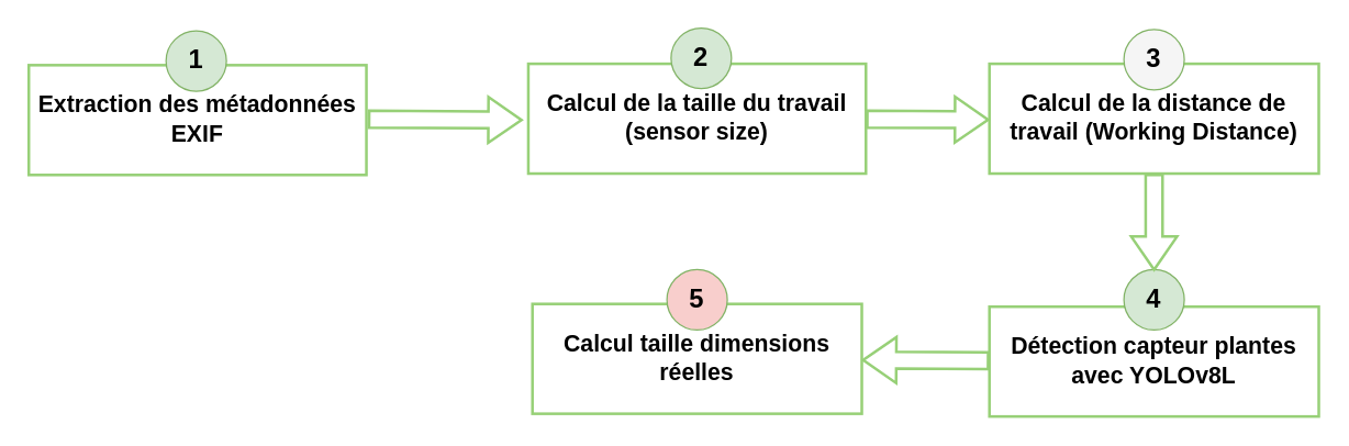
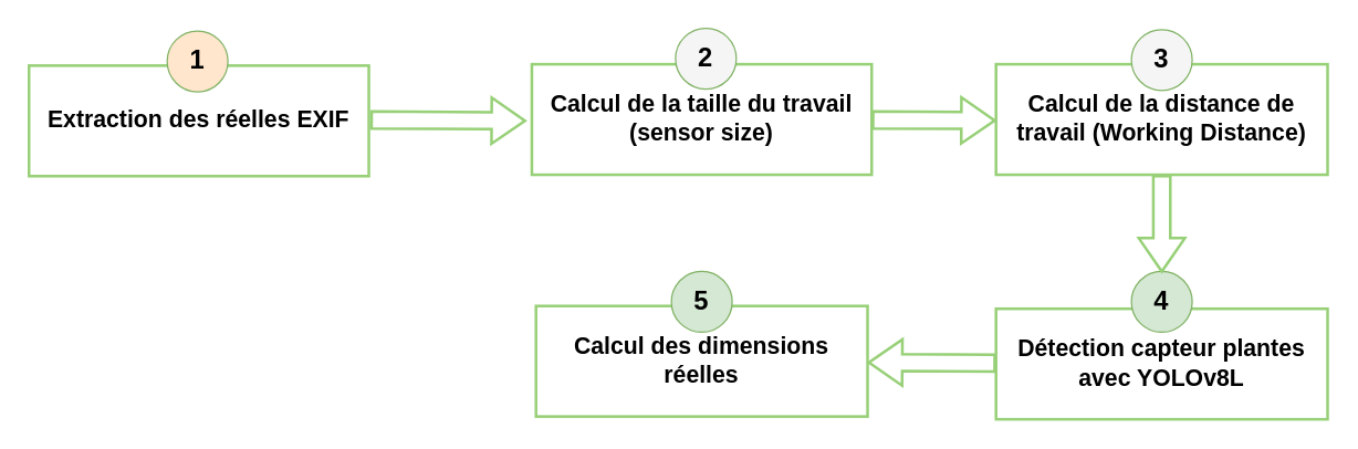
- <mxCell id="10" value="&lt;font style=&quot;font-size: 19px;&quot;&gt;2&lt;/font&gt;" style="ellipse;whiteSpace=wrap;html=1;aspect=fixed;rotation=0;strokeColor=#82b366;gradientDirection=east;fillColor=#d5e8d4;rounded=0;pointerEvents=0;fontFamily=Helvetica;fontSize=16;spacingTop=4;spacingBottom=4;spacingLeft=4;spacingRight=4;points=[];fontStyle=1" vertex="1" parent="1"><mxGeometry x="488" y="20" width="44" height="44" as="geometry" /></mxCell>
+ <mxCell id="10" value="&lt;font style=&quot;font-size: 19px;&quot;&gt;2&lt;/font&gt;" style="ellipse;whiteSpace=wrap;html=1;aspect=fixed;rotation=0;strokeColor=#82b366;gradientDirection=east;fillColor=#f5f5f5;rounded=0;pointerEvents=0;fontFamily=Helvetica;fontSize=16;spacingTop=4;spacingBottom=4;spacingLeft=4;spacingRight=4;points=[];fontStyle=1;" vertex="1" parent="1"><mxGeometry x="488" y="20" width="44" height="44" as="geometry" /></mxCell>
- <mxCell id="5" value="&lt;font style=&quot;font-size: 19px;&quot;&gt;1&lt;/font&gt;" style="ellipse;whiteSpace=wrap;html=1;aspect=fixed;rotation=0;strokeColor=#82b366;gradientDirection=east;fillColor=#d5e8d4;rounded=0;pointerEvents=0;fontFamily=Helvetica;fontSize=16;spacingTop=4;spacingBottom=4;spacingLeft=4;spacingRight=4;points=[];fontStyle=1" parent="1" vertex="1"><mxGeometry x="120" y="22" width="44" height="44" as="geometry" /></mxCell>
+ <mxCell id="5" value="&lt;font style=&quot;font-size: 19px;&quot;&gt;1&lt;/font&gt;" style="ellipse;whiteSpace=wrap;html=1;aspect=fixed;rotation=0;strokeColor=#82b366;gradientDirection=east;fillColor=#ffe6cc;rounded=0;pointerEvents=0;fontFamily=Helvetica;fontSize=16;spacingTop=4;spacingBottom=4;spacingLeft=4;spacingRight=4;points=[];fontStyle=1;" parent="1" vertex="1"><mxGeometry x="120" y="22" width="44" height="44" as="geometry" /></mxCell>
- <mxCell id="2" value="&lt;p&gt;&lt;span style=&quot;font-size: 17px;&quot;&gt;&lt;b&gt;Extraction des métadonnées EXIF&lt;/b&gt;&lt;/span&gt;&lt;br&gt;&lt;/p&gt;" style="rounded=0;whiteSpace=wrap;html=1;strokeColor=#97D077;strokeWidth=2;" parent="1" vertex="1"><mxGeometry x="20" y="47" width="246" height="80" as="geometry" /></mxCell>
+ <mxCell id="2" value="&lt;p&gt;&lt;span style=&quot;font-size: 17px;&quot;&gt;&lt;b&gt;Extraction des réelles EXIF&lt;/b&gt;&lt;/span&gt;&lt;br&gt;&lt;/p&gt;" style="rounded=0;whiteSpace=wrap;html=1;strokeColor=#97D077;strokeWidth=2;" parent="1" vertex="1"><mxGeometry x="20" y="47" width="246" height="80" as="geometry" /></mxCell>
- <mxCell id="13" value="&lt;font style=&quot;font-size: 19px;&quot;&gt;5&lt;/font&gt;" style="ellipse;whiteSpace=wrap;html=1;aspect=fixed;rotation=0;strokeColor=#82b366;gradientDirection=east;fillColor=#f8cecc;rounded=0;pointerEvents=0;fontFamily=Helvetica;fontSize=16;spacingTop=4;spacingBottom=4;spacingLeft=4;spacingRight=4;points=[];fontStyle=1;" vertex="1" parent="1"><mxGeometry x="485" y="196" width="44" height="44" as="geometry" /></mxCell>
+ <mxCell id="13" value="&lt;font style=&quot;font-size: 19px;&quot;&gt;5&lt;/font&gt;" style="ellipse;whiteSpace=wrap;html=1;aspect=fixed;rotation=0;strokeColor=#82b366;gradientDirection=east;fillColor=#d5e8d4;rounded=0;pointerEvents=0;fontFamily=Helvetica;fontSize=16;spacingTop=4;spacingBottom=4;spacingLeft=4;spacingRight=4;points=[];fontStyle=1" vertex="1" parent="1"><mxGeometry x="485" y="196" width="44" height="44" as="geometry" /></mxCell>
- <mxCell id="9" value="&lt;p&gt;&lt;/p&gt;&lt;ul style=&quot;forced-color-adjust: none; color: rgb(0, 0, 0); font-family: Helvetica; font-size: 12px; font-style: normal; font-variant-ligatures: normal; font-variant-caps: normal; font-weight: 400; letter-spacing: normal; orphans: 2; text-align: left; text-indent: 0px; text-transform: none; widows: 2; word-spacing: 0px; -webkit-text-stroke-width: 0px; white-space: normal; background-color: rgb(251, 251, 251); text-decoration-thickness: initial; text-decoration-style: initial; text-decoration-color: initial;&quot;&gt;&lt;/ul&gt;&lt;p&gt;&lt;/p&gt;&lt;p style=&quot;forced-color-adjust: none; color: rgb(0, 0, 0); font-family: Helvetica; font-size: 12px; font-style: normal; font-variant-ligatures: normal; font-variant-caps: normal; font-weight: 400; letter-spacing: normal; orphans: 2; text-indent: 0px; text-transform: none; widows: 2; word-spacing: 0px; -webkit-text-stroke-width: 0px; white-space: normal; background-color: rgb(251, 251, 251); text-decoration-thickness: initial; text-decoration-style: initial; text-decoration-color: initial;&quot;&gt;&lt;/p&gt;&lt;p&gt;&lt;/p&gt;&lt;p&gt;&lt;/p&gt;&lt;h3&gt;&lt;span style=&quot;font-size: 17px;&quot;&gt;Calcul taille dimensions réelles&lt;/span&gt;&lt;br&gt;&lt;/h3&gt;" style="rounded=0;whiteSpace=wrap;html=1;strokeColor=#97D077;strokeWidth=2;" vertex="1" parent="1"><mxGeometry x="387" y="221" width="240" height="80" as="geometry" /></mxCell>
+ <mxCell id="9" value="&lt;p&gt;&lt;/p&gt;&lt;ul style=&quot;forced-color-adjust: none; color: rgb(0, 0, 0); font-family: Helvetica; font-size: 12px; font-style: normal; font-variant-ligatures: normal; font-variant-caps: normal; font-weight: 400; letter-spacing: normal; orphans: 2; text-align: left; text-indent: 0px; text-transform: none; widows: 2; word-spacing: 0px; -webkit-text-stroke-width: 0px; white-space: normal; background-color: rgb(251, 251, 251); text-decoration-thickness: initial; text-decoration-style: initial; text-decoration-color: initial;&quot;&gt;&lt;/ul&gt;&lt;p&gt;&lt;/p&gt;&lt;p style=&quot;forced-color-adjust: none; color: rgb(0, 0, 0); font-family: Helvetica; font-size: 12px; font-style: normal; font-variant-ligatures: normal; font-variant-caps: normal; font-weight: 400; letter-spacing: normal; orphans: 2; text-indent: 0px; text-transform: none; widows: 2; word-spacing: 0px; -webkit-text-stroke-width: 0px; white-space: normal; background-color: rgb(251, 251, 251); text-decoration-thickness: initial; text-decoration-style: initial; text-decoration-color: initial;&quot;&gt;&lt;/p&gt;&lt;p&gt;&lt;/p&gt;&lt;p&gt;&lt;/p&gt;&lt;h3&gt;&lt;span style=&quot;font-size: 17px;&quot;&gt;Calcul des dimensions réelles&lt;/span&gt;&lt;br&gt;&lt;/h3&gt;" style="rounded=0;whiteSpace=wrap;html=1;strokeColor=#97D077;strokeWidth=2;" vertex="1" parent="1"><mxGeometry x="387" y="221" width="240" height="80" as="geometry" /></mxCell>
